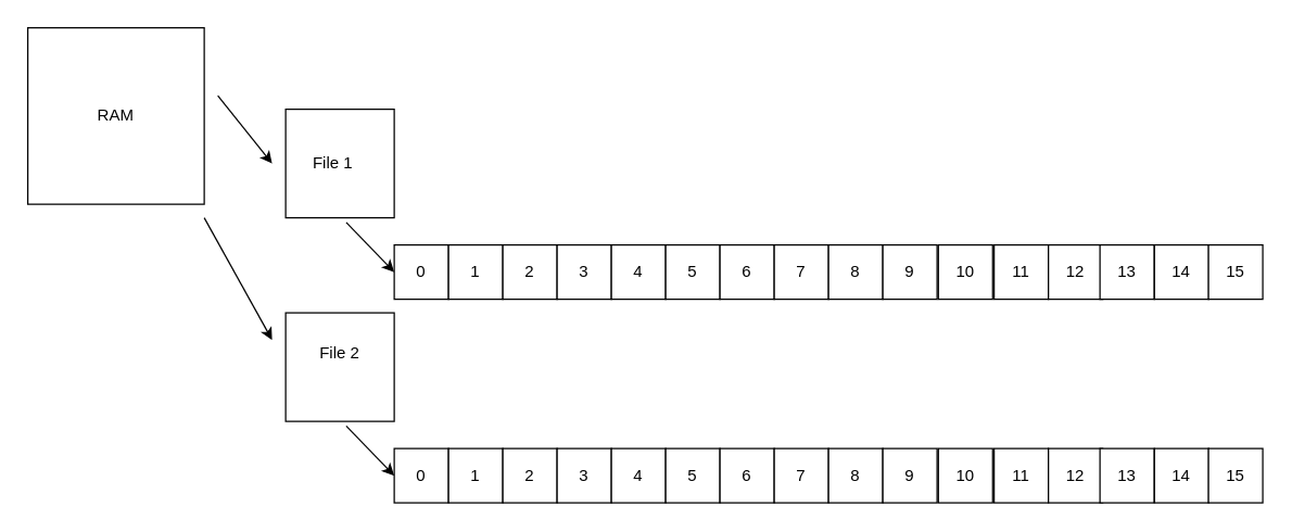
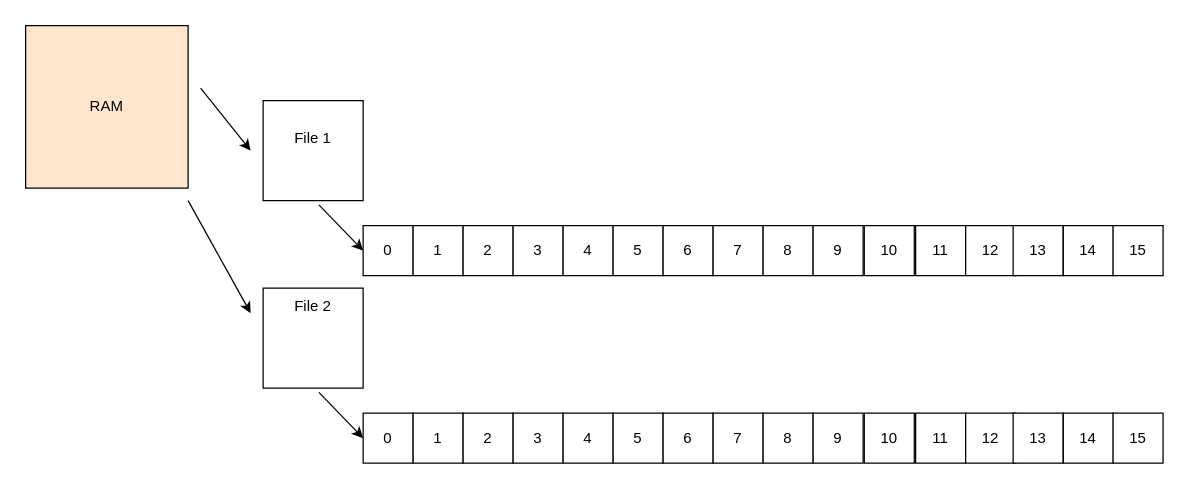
- <mxCell id="11" value="RAM" style="whiteSpace=wrap;html=1;aspect=fixed;" vertex="1" parent="1"><mxGeometry x="20" y="20" width="130" height="130" as="geometry" /></mxCell>
+ <mxCell id="11" value="RAM" style="whiteSpace=wrap;html=1;aspect=fixed;fillColor=#ffe6cc;" vertex="1" parent="1"><mxGeometry x="20" y="20" width="130" height="130" as="geometry" /></mxCell>
- <mxCell id="3" value="File 1" style="text;html=1;strokeColor=none;fillColor=none;align=center;verticalAlign=middle;whiteSpace=wrap;rounded=0;" vertex="1" parent="1"><mxGeometry x="225" y="110" width="40" height="20" as="geometry" /></mxCell>
+ <mxCell id="3" value="File 1" style="text;html=1;strokeColor=none;fillColor=none;align=center;verticalAlign=middle;whiteSpace=wrap;rounded=0;" vertex="1" parent="1"><mxGeometry x="230" y="100" width="40" height="20" as="geometry" /></mxCell>
- <mxCell id="25" value="File 2" style="text;html=1;strokeColor=none;fillColor=none;align=center;verticalAlign=middle;whiteSpace=wrap;rounded=0;" vertex="1" parent="1"><mxGeometry x="230" y="250" width="40" height="20" as="geometry" /></mxCell>
+ <mxCell id="25" value="File 2" style="text;html=1;strokeColor=none;fillColor=none;align=center;verticalAlign=middle;whiteSpace=wrap;rounded=0;" vertex="1" parent="1"><mxGeometry x="230" y="235" width="40" height="20" as="geometry" /></mxCell>
